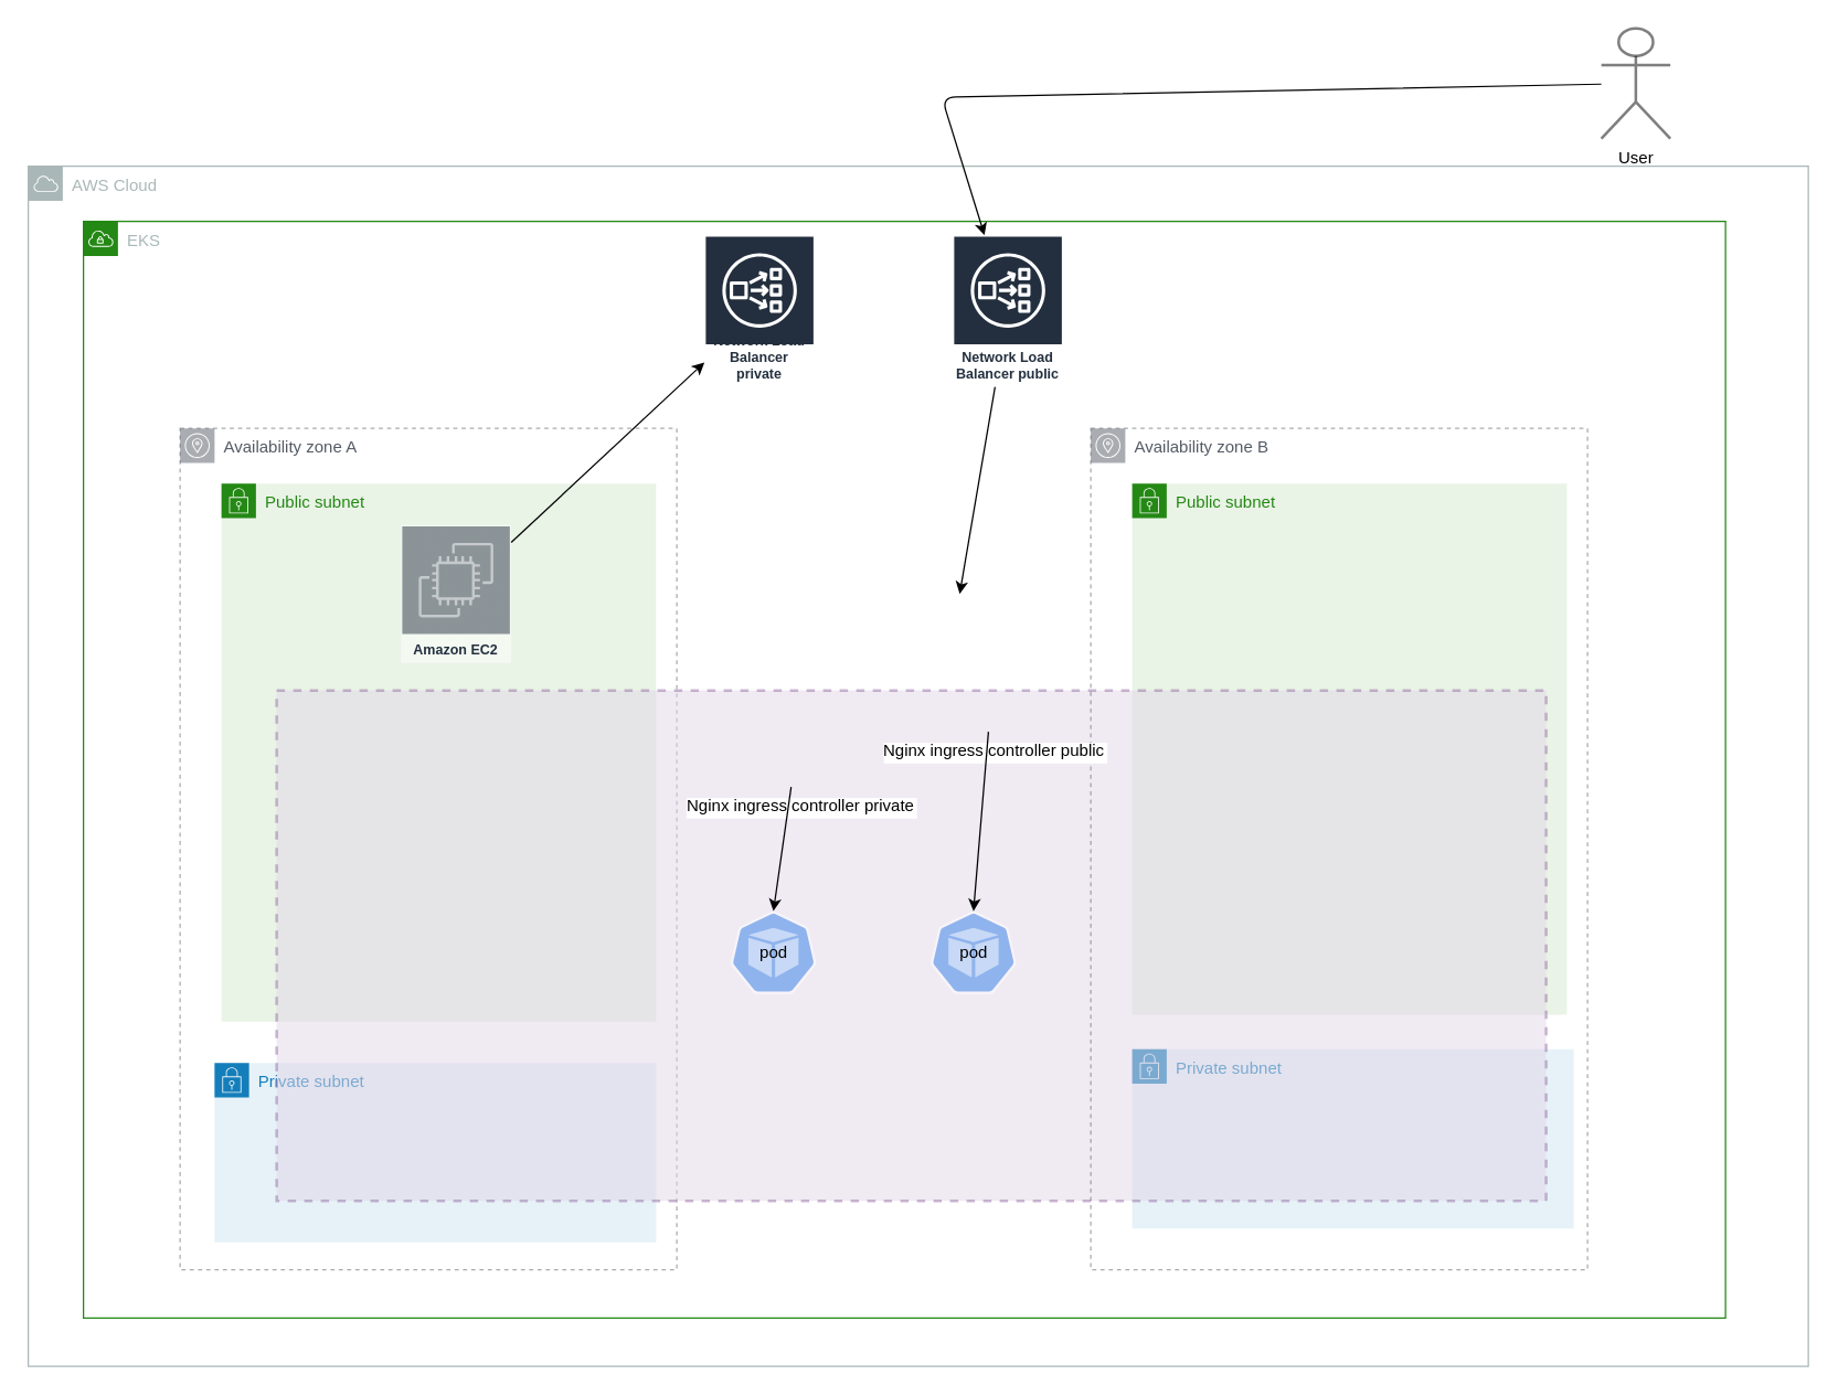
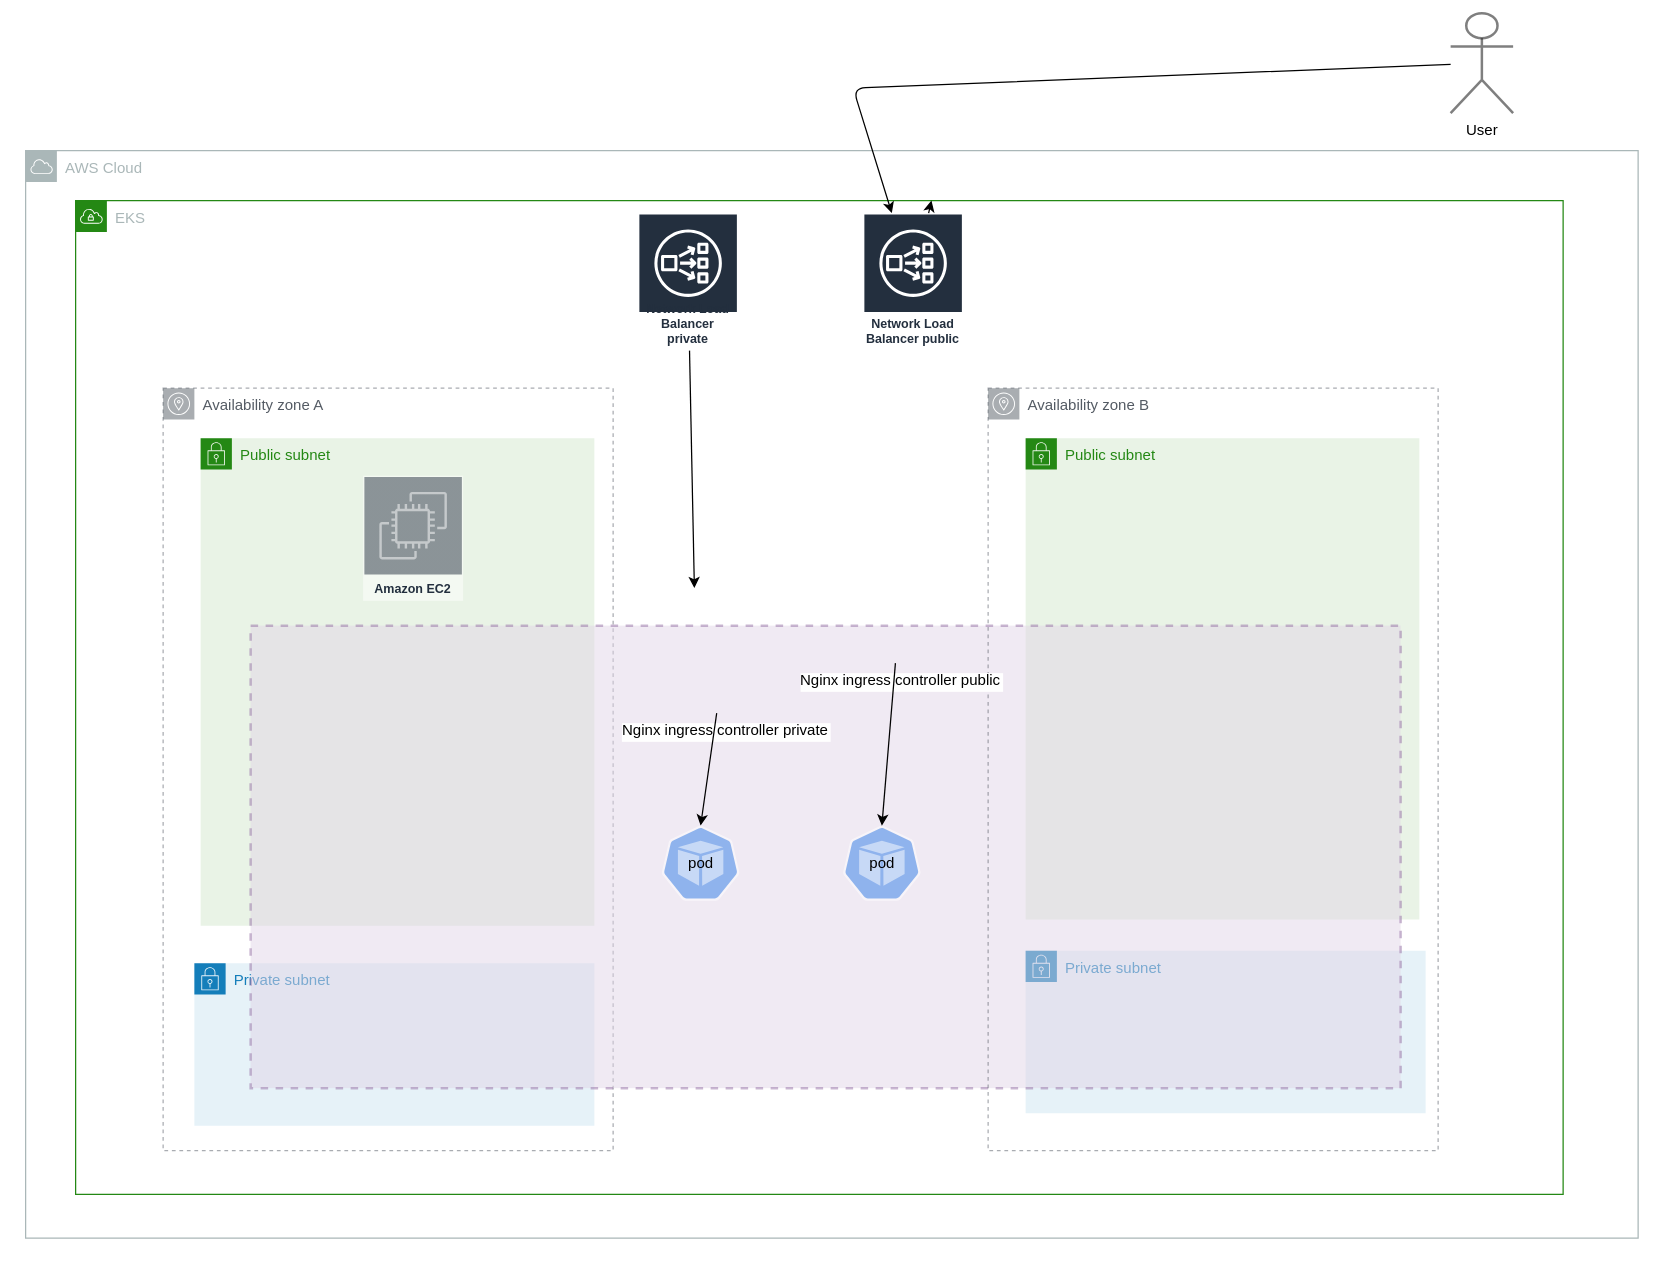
- <mxCell id="14" value="User" style="shape=umlActor;verticalLabelPosition=bottom;verticalAlign=top;html=1;outlineConnect=0;glass=0;strokeWidth=2;opacity=50;" vertex="1" parent="1"><mxGeometry x="1160" y="20" width="50" height="80" as="geometry" /></mxCell>
+ <mxCell id="14" value="User" style="shape=umlActor;verticalLabelPosition=bottom;verticalAlign=top;html=1;outlineConnect=0;glass=0;strokeWidth=2;opacity=50;" vertex="1" parent="1"><mxGeometry x="1160" y="10" width="50" height="80" as="geometry" /></mxCell>
- <mxCell id="20" value="" style="endArrow=classic;html=1;" edge="1" parent="1" source="19" target="12"><mxGeometry width="50" height="50" relative="1" as="geometry"><mxPoint x="720" y="580" as="sourcePoint" /><mxPoint x="770" y="530" as="targetPoint" /></mxGeometry></mxCell>
- <mxCell id="17" value="" style="endArrow=classic;html=1;entryX=0.25;entryY=0;entryDx=0;entryDy=0;" edge="1" parent="1" source="5" target="16"><mxGeometry width="50" height="50" relative="1" as="geometry"><mxPoint x="720" y="580" as="sourcePoint" /><mxPoint x="770" y="530" as="targetPoint" /></mxGeometry></mxCell>
+ <mxCell id="17" value="" style="endArrow=classic;html=1;" edge="1" parent="1" source="5" target="4"><mxGeometry width="50" height="50" relative="1" as="geometry"><mxPoint x="720" y="580" as="sourcePoint" /><mxPoint x="770" y="530" as="targetPoint" /></mxGeometry></mxCell>
+ <mxCell id="18" value="" style="endArrow=classic;html=1;entryX=0.25;entryY=0;entryDx=0;entryDy=0;" edge="1" parent="1" source="12" target="13"><mxGeometry width="50" height="50" relative="1" as="geometry"><mxPoint x="720" y="580" as="sourcePoint" /><mxPoint x="770" y="530" as="targetPoint" /></mxGeometry></mxCell>
